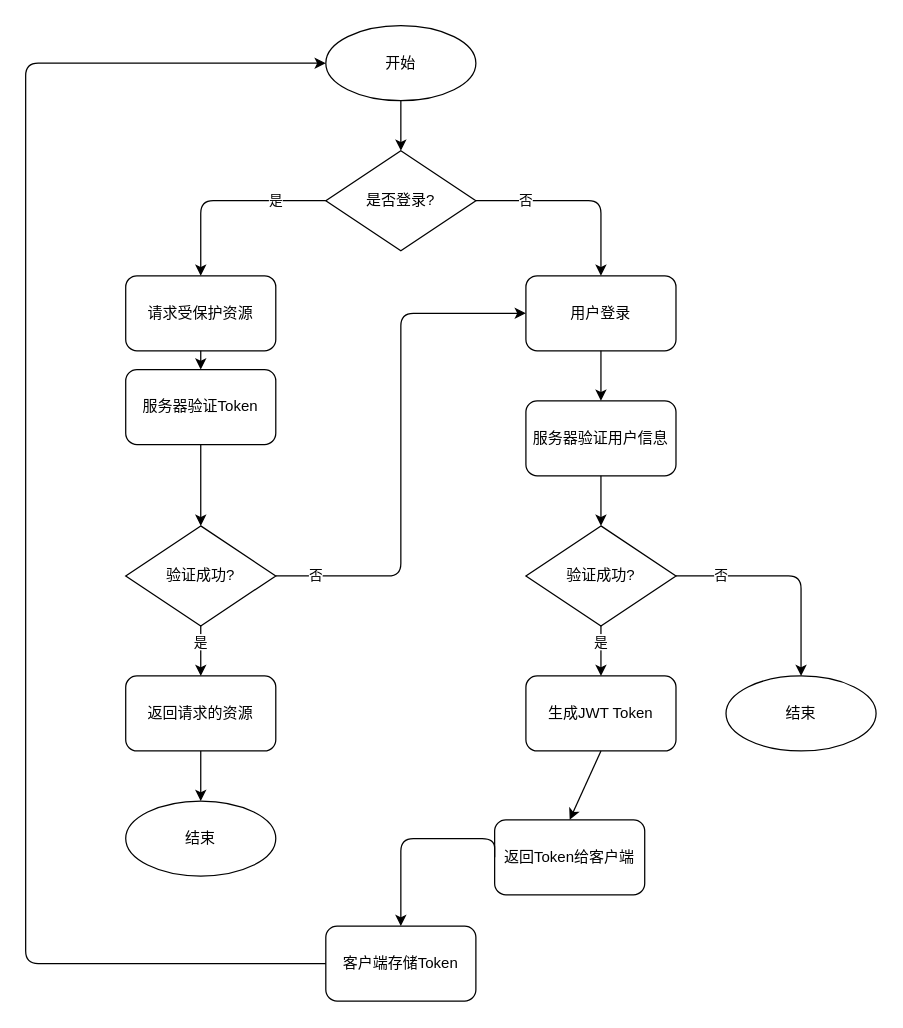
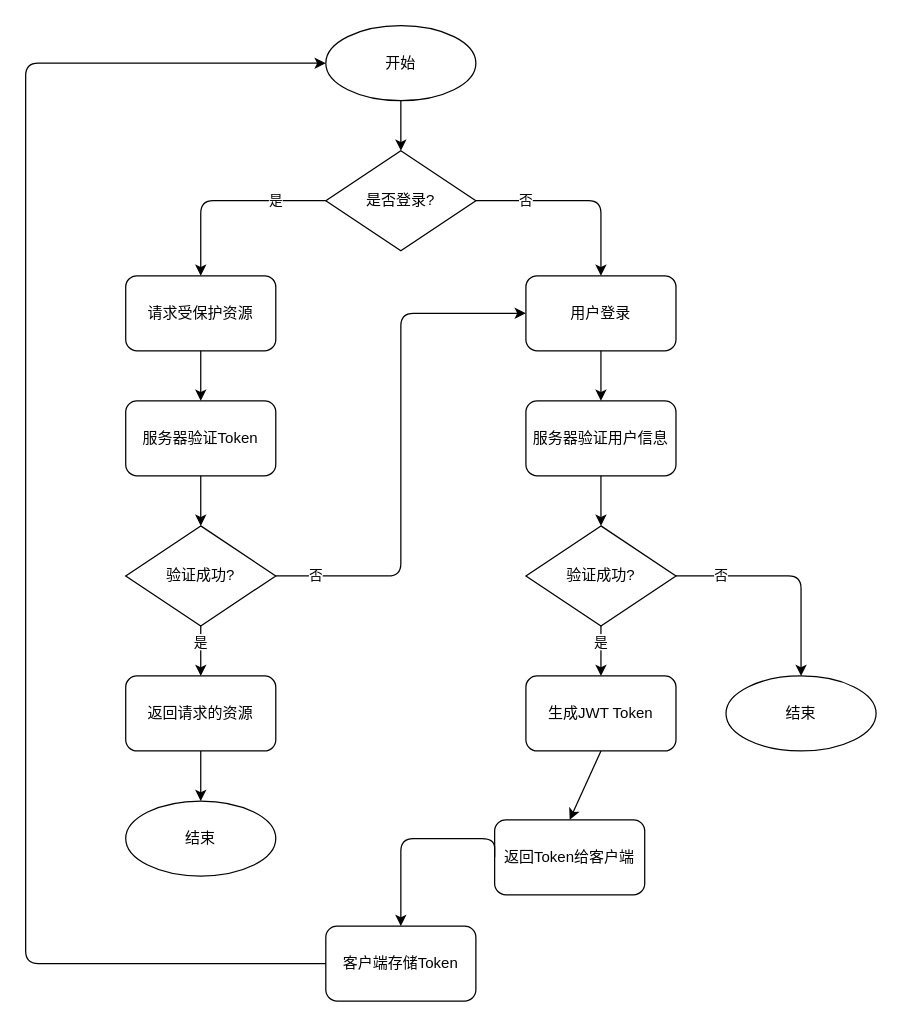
- <mxCell id="6" value="服务器验证Token" style="rounded=1;whiteSpace=wrap;html=1;" parent="1" vertex="1"><mxGeometry x="100" y="295" width="120" height="60" as="geometry" /></mxCell>
+ <mxCell id="6" value="服务器验证Token" style="rounded=1;whiteSpace=wrap;html=1;" parent="1" vertex="1"><mxGeometry x="100" y="320" width="120" height="60" as="geometry" /></mxCell>
